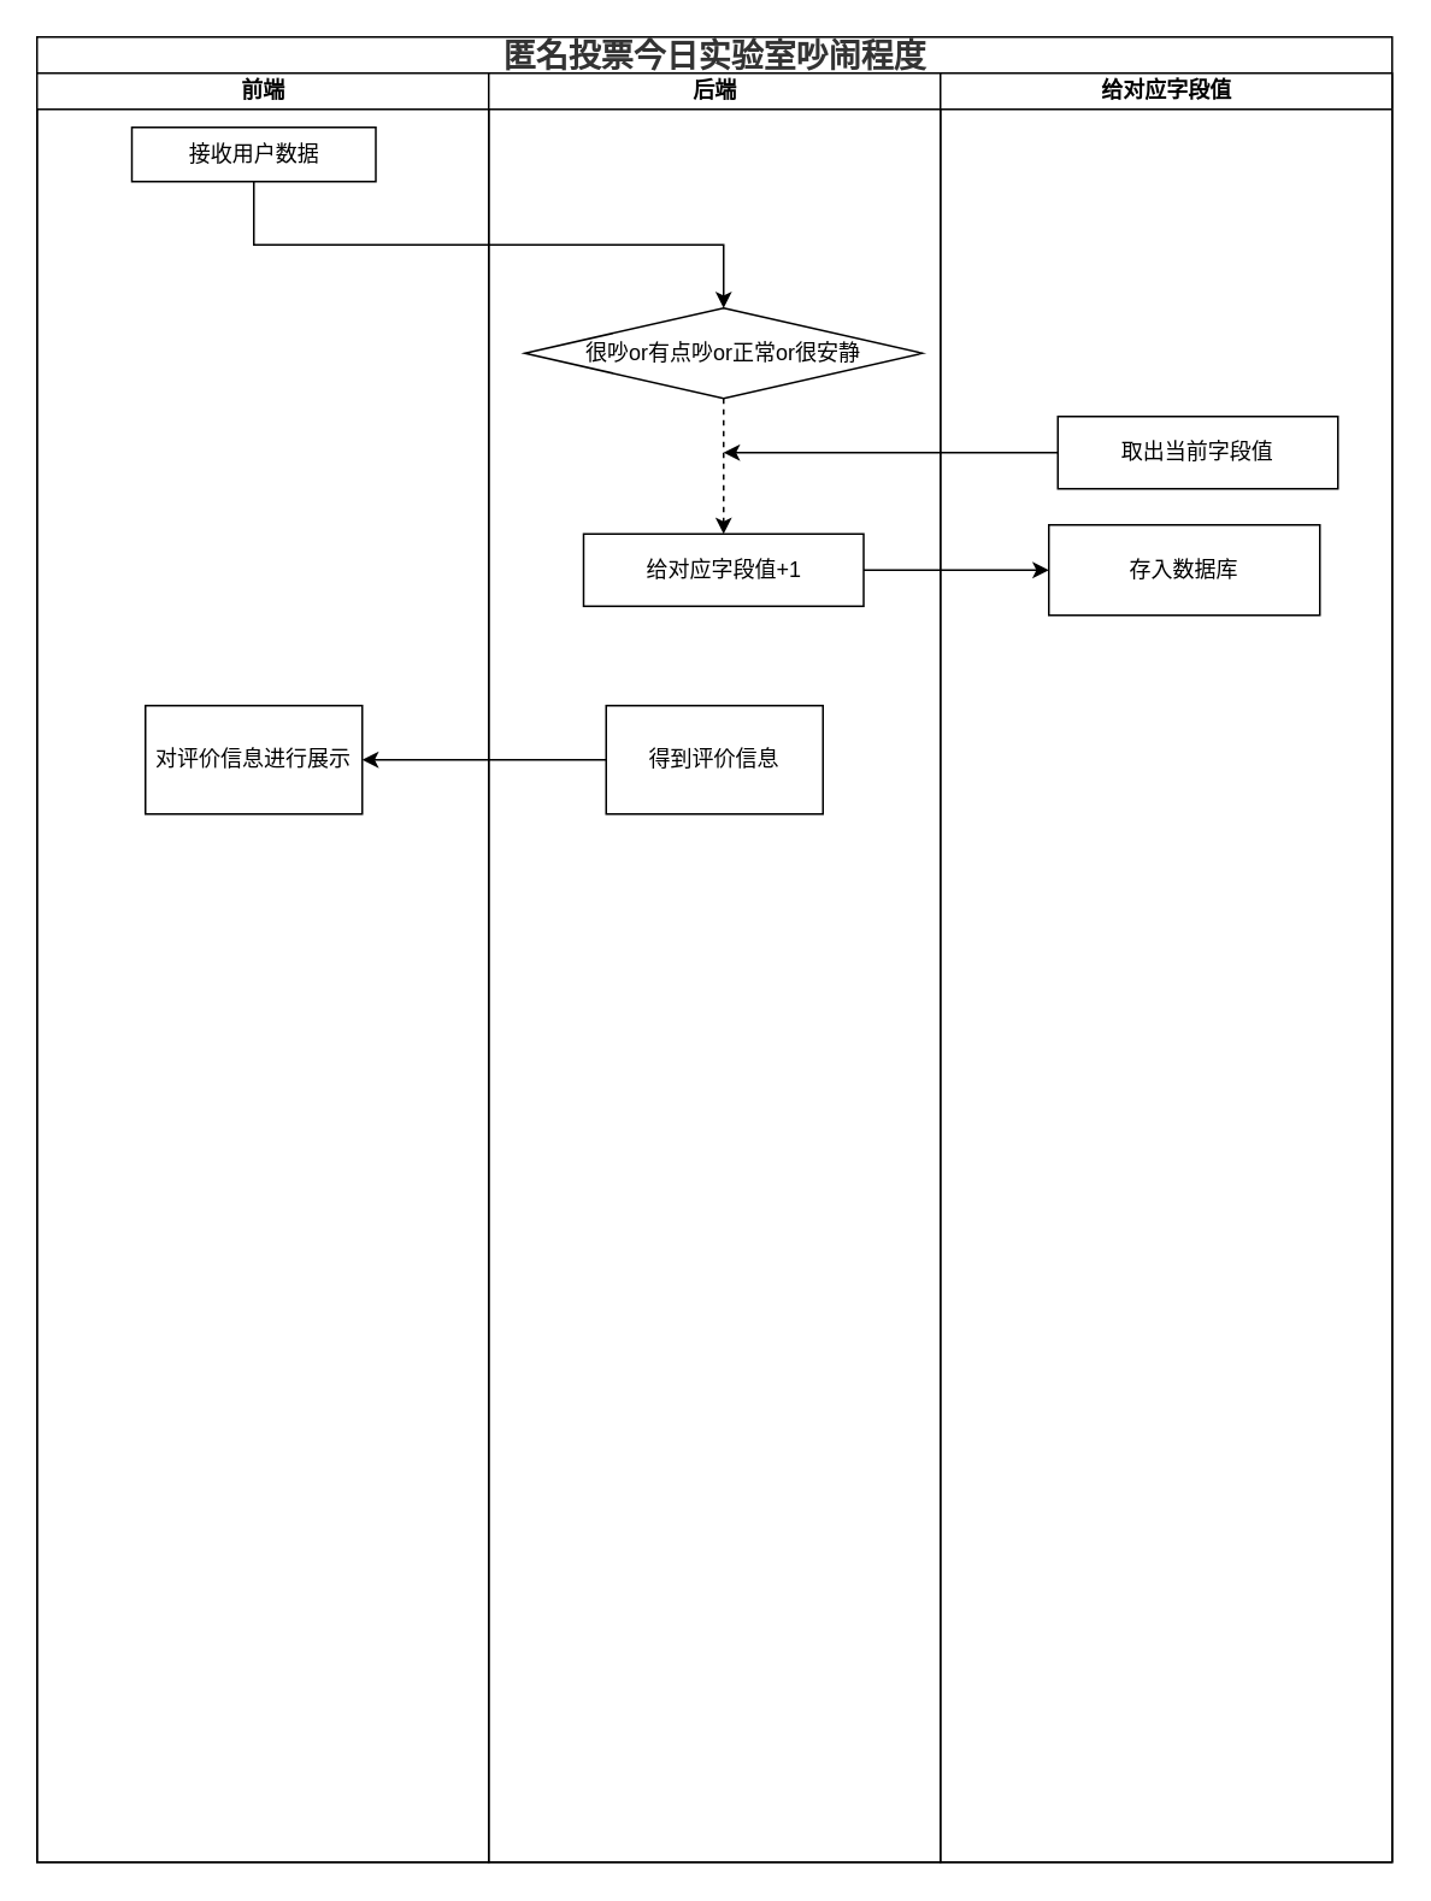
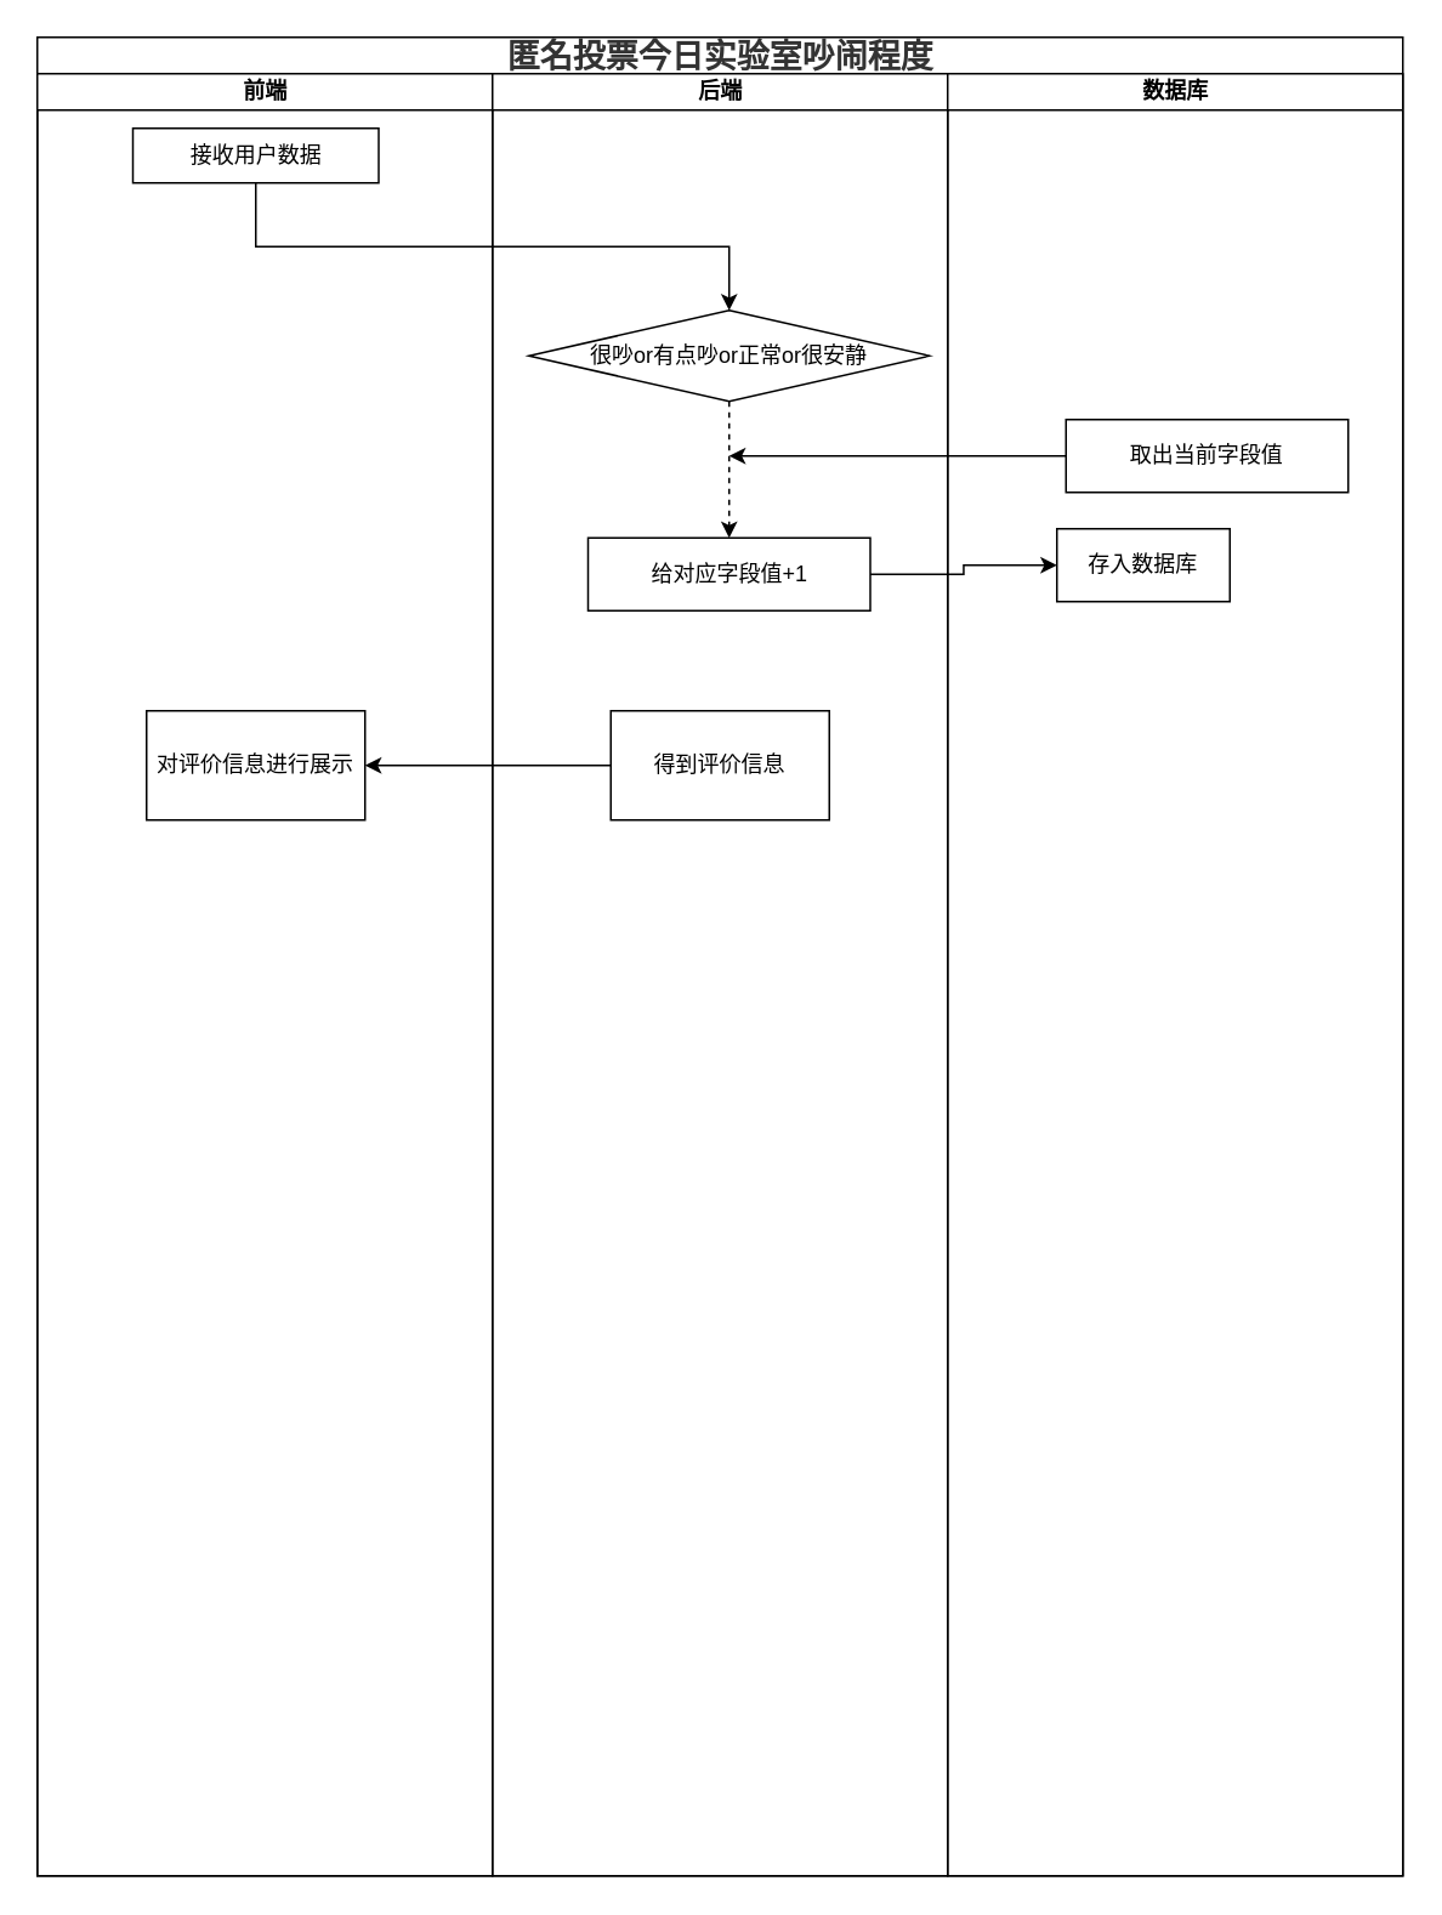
- <mxCell id="11" value="给对应字段值" style="swimlane;html=1;startSize=20;" parent="2" vertex="1"><mxGeometry x="500" y="20" width="250" height="990" as="geometry" /></mxCell>
+ <mxCell id="11" value="数据库" style="swimlane;html=1;startSize=20;" parent="2" vertex="1"><mxGeometry x="500" y="20" width="250" height="990" as="geometry" /></mxCell>
- <mxCell id="16" value="存入数据库" style="rounded=0;whiteSpace=wrap;html=1;" parent="1" vertex="1"><mxGeometry x="580" y="290" width="150" height="50" as="geometry" /></mxCell>
+ <mxCell id="16" value="存入数据库" style="rounded=0;whiteSpace=wrap;html=1;" parent="1" vertex="1"><mxGeometry x="580" y="290" width="95" height="40" as="geometry" /></mxCell>
